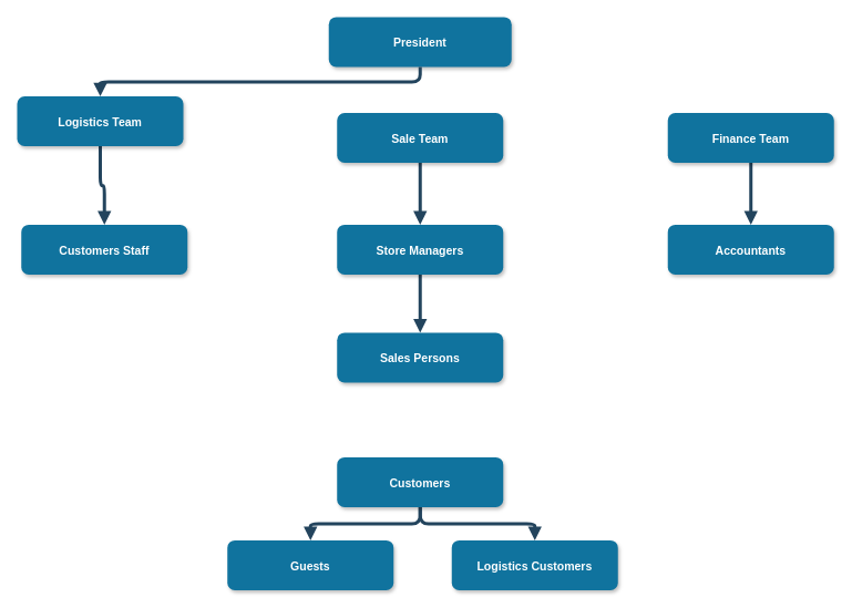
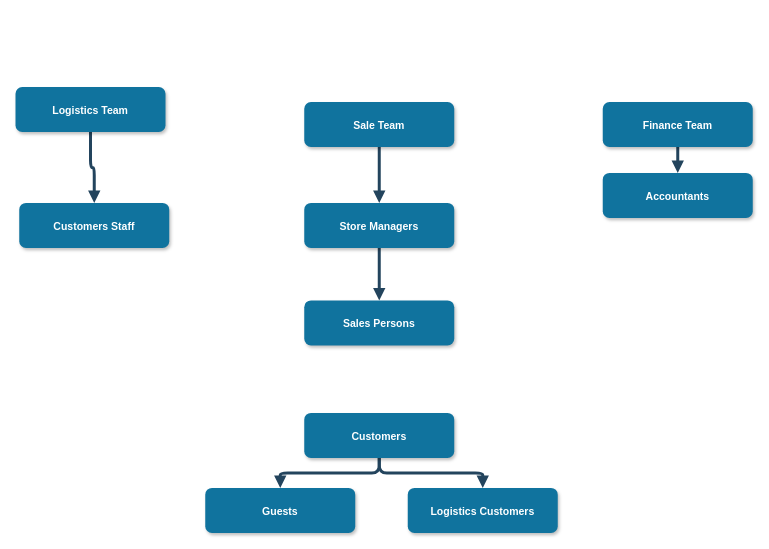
- <mxCell id="2" value="President" style="rounded=1;fillColor=#10739E;strokeColor=none;shadow=1;gradientColor=none;fontStyle=1;fontColor=#FFFFFF;fontSize=14;" vertex="1" parent="1"><mxGeometry x="395" y="20" width="220" height="60" as="geometry" /></mxCell>
- <mxCell id="9" value="" style="edgeStyle=elbowEdgeStyle;elbow=vertical;strokeWidth=4;endArrow=block;endFill=1;fontStyle=1;strokeColor=#23445D;" edge="1" parent="1" source="2" target="4"><mxGeometry x="22" y="165.5" width="100" height="100" as="geometry"><mxPoint x="-255" y="-54.5" as="sourcePoint" /><mxPoint x="-155" y="-154.5" as="targetPoint" /></mxGeometry></mxCell>
- <mxCell id="10" value="Accountants" style="rounded=1;fillColor=#10739E;strokeColor=none;shadow=1;gradientColor=none;fontStyle=1;fontColor=#FFFFFF;fontSize=14;" vertex="1" parent="1"><mxGeometry x="803" y="270" width="200" height="60" as="geometry" /></mxCell>
+ <mxCell id="10" value="Accountants" style="rounded=1;fillColor=#10739E;strokeColor=none;shadow=1;gradientColor=none;fontStyle=1;fontColor=#FFFFFF;fontSize=14;" vertex="1" parent="1"><mxGeometry x="803" y="230" width="200" height="60" as="geometry" /></mxCell>
